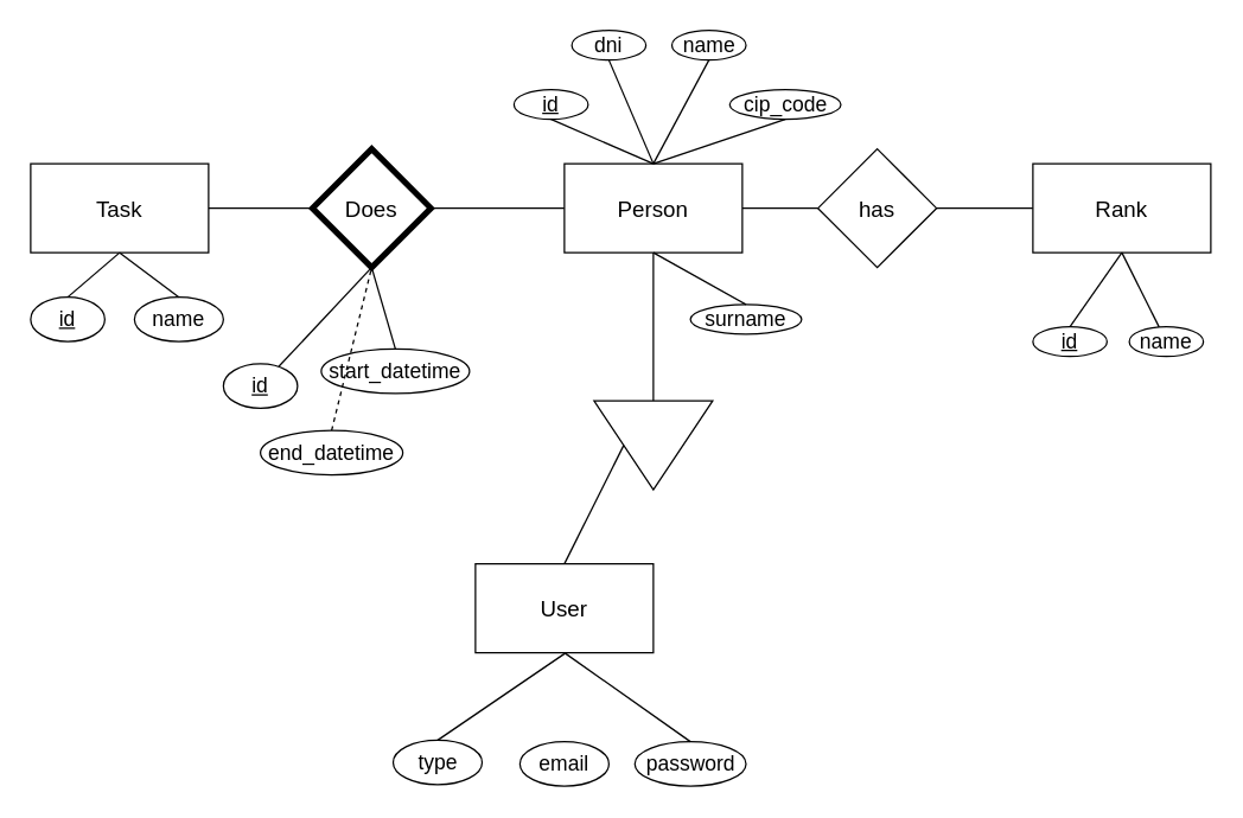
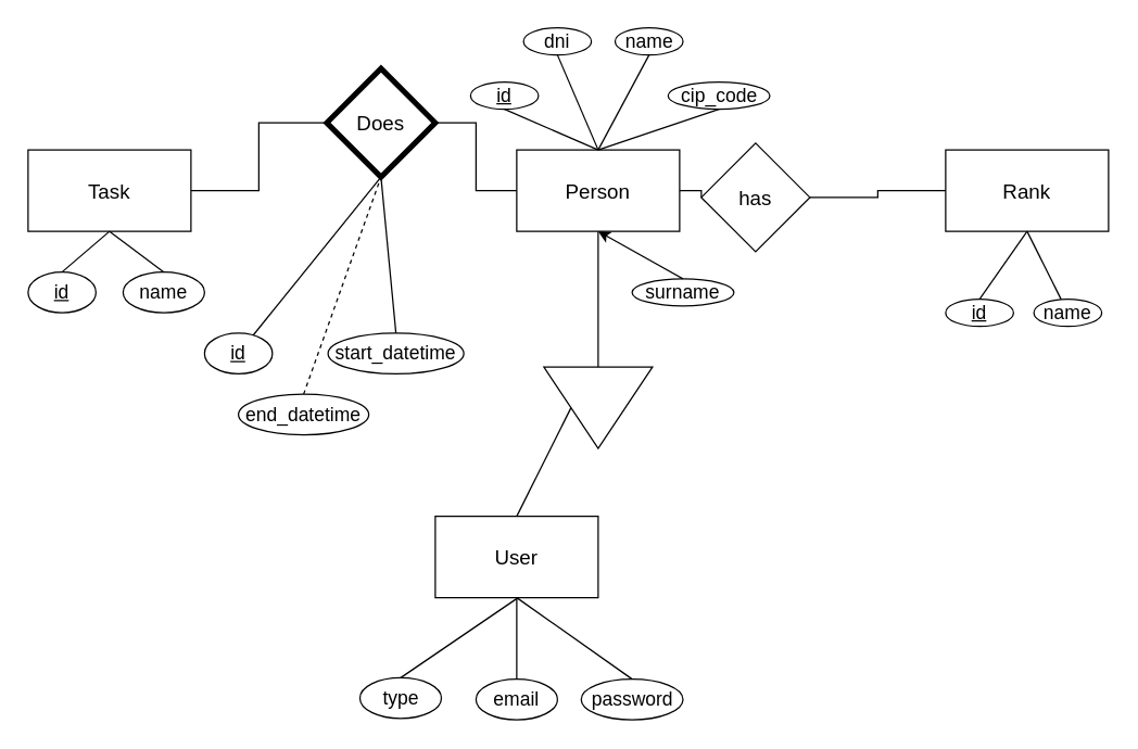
- <mxCell id="7" value="Does" style="rhombus;whiteSpace=wrap;html=1;fontSize=15;rounded=0;shadow=0;comic=0;strokeWidth=4;" vertex="1" parent="1"><mxGeometry x="210" y="100" width="80" height="80" as="geometry" /></mxCell>
+ <mxCell id="7" value="Does" style="rhombus;whiteSpace=wrap;html=1;fontSize=15;rounded=0;shadow=0;comic=0;strokeWidth=4;" vertex="1" parent="1"><mxGeometry x="240" y="50" width="80" height="80" as="geometry" /></mxCell>
- <mxCell id="19" value="has" style="rhombus;whiteSpace=wrap;html=1;fontSize=15;" vertex="1" parent="1"><mxGeometry x="551" y="100" width="80" height="80" as="geometry" /></mxCell>
+ <mxCell id="19" value="has" style="rhombus;whiteSpace=wrap;html=1;fontSize=15;" vertex="1" parent="1"><mxGeometry x="516" y="105" width="80" height="80" as="geometry" /></mxCell>
- <mxCell id="32" value="" style="endArrow=none;html=1;fontSize=12;entryX=0.5;entryY=1;entryDx=0;entryDy=0;exitX=0.5;exitY=0;exitDx=0;exitDy=0;" edge="1" parent="1" source="16" target="6"><mxGeometry width="50" height="50" relative="1" as="geometry"><mxPoint x="521" y="260" as="sourcePoint" /><mxPoint x="571" y="210" as="targetPoint" /></mxGeometry></mxCell>
+ <mxCell id="32" value="" style="endArrow=classic;html=1;fontSize=12;entryX=0.5;entryY=1;entryDx=0;entryDy=0;exitX=0.5;exitY=0;exitDx=0;exitDy=0;" edge="1" parent="1" source="16" target="6"><mxGeometry width="50" height="50" relative="1" as="geometry"><mxPoint x="521" y="260" as="sourcePoint" /><mxPoint x="571" y="210" as="targetPoint" /></mxGeometry></mxCell>
- <mxCell id="11" value="start_datetime&lt;br style=&quot;font-size: 14px;&quot;&gt;" style="ellipse;whiteSpace=wrap;html=1;fontSize=14;" vertex="1" parent="1"><mxGeometry x="216" y="235" width="100" height="30" as="geometry" /></mxCell>
+ <mxCell id="11" value="start_datetime&lt;br style=&quot;font-size: 14px;&quot;&gt;" style="ellipse;whiteSpace=wrap;html=1;fontSize=14;" vertex="1" parent="1"><mxGeometry x="241" y="245" width="100" height="30" as="geometry" /></mxCell>
+ <mxCell id="36" value="" style="endArrow=none;html=1;fontSize=12;entryX=0.5;entryY=1;entryDx=0;entryDy=0;exitX=0.5;exitY=0;exitDx=0;exitDy=0;" edge="1" parent="1" source="26" target="25"><mxGeometry width="50" height="50" relative="1" as="geometry"><mxPoint x="191" y="500" as="sourcePoint" /><mxPoint x="241" y="450" as="targetPoint" /></mxGeometry></mxCell>
